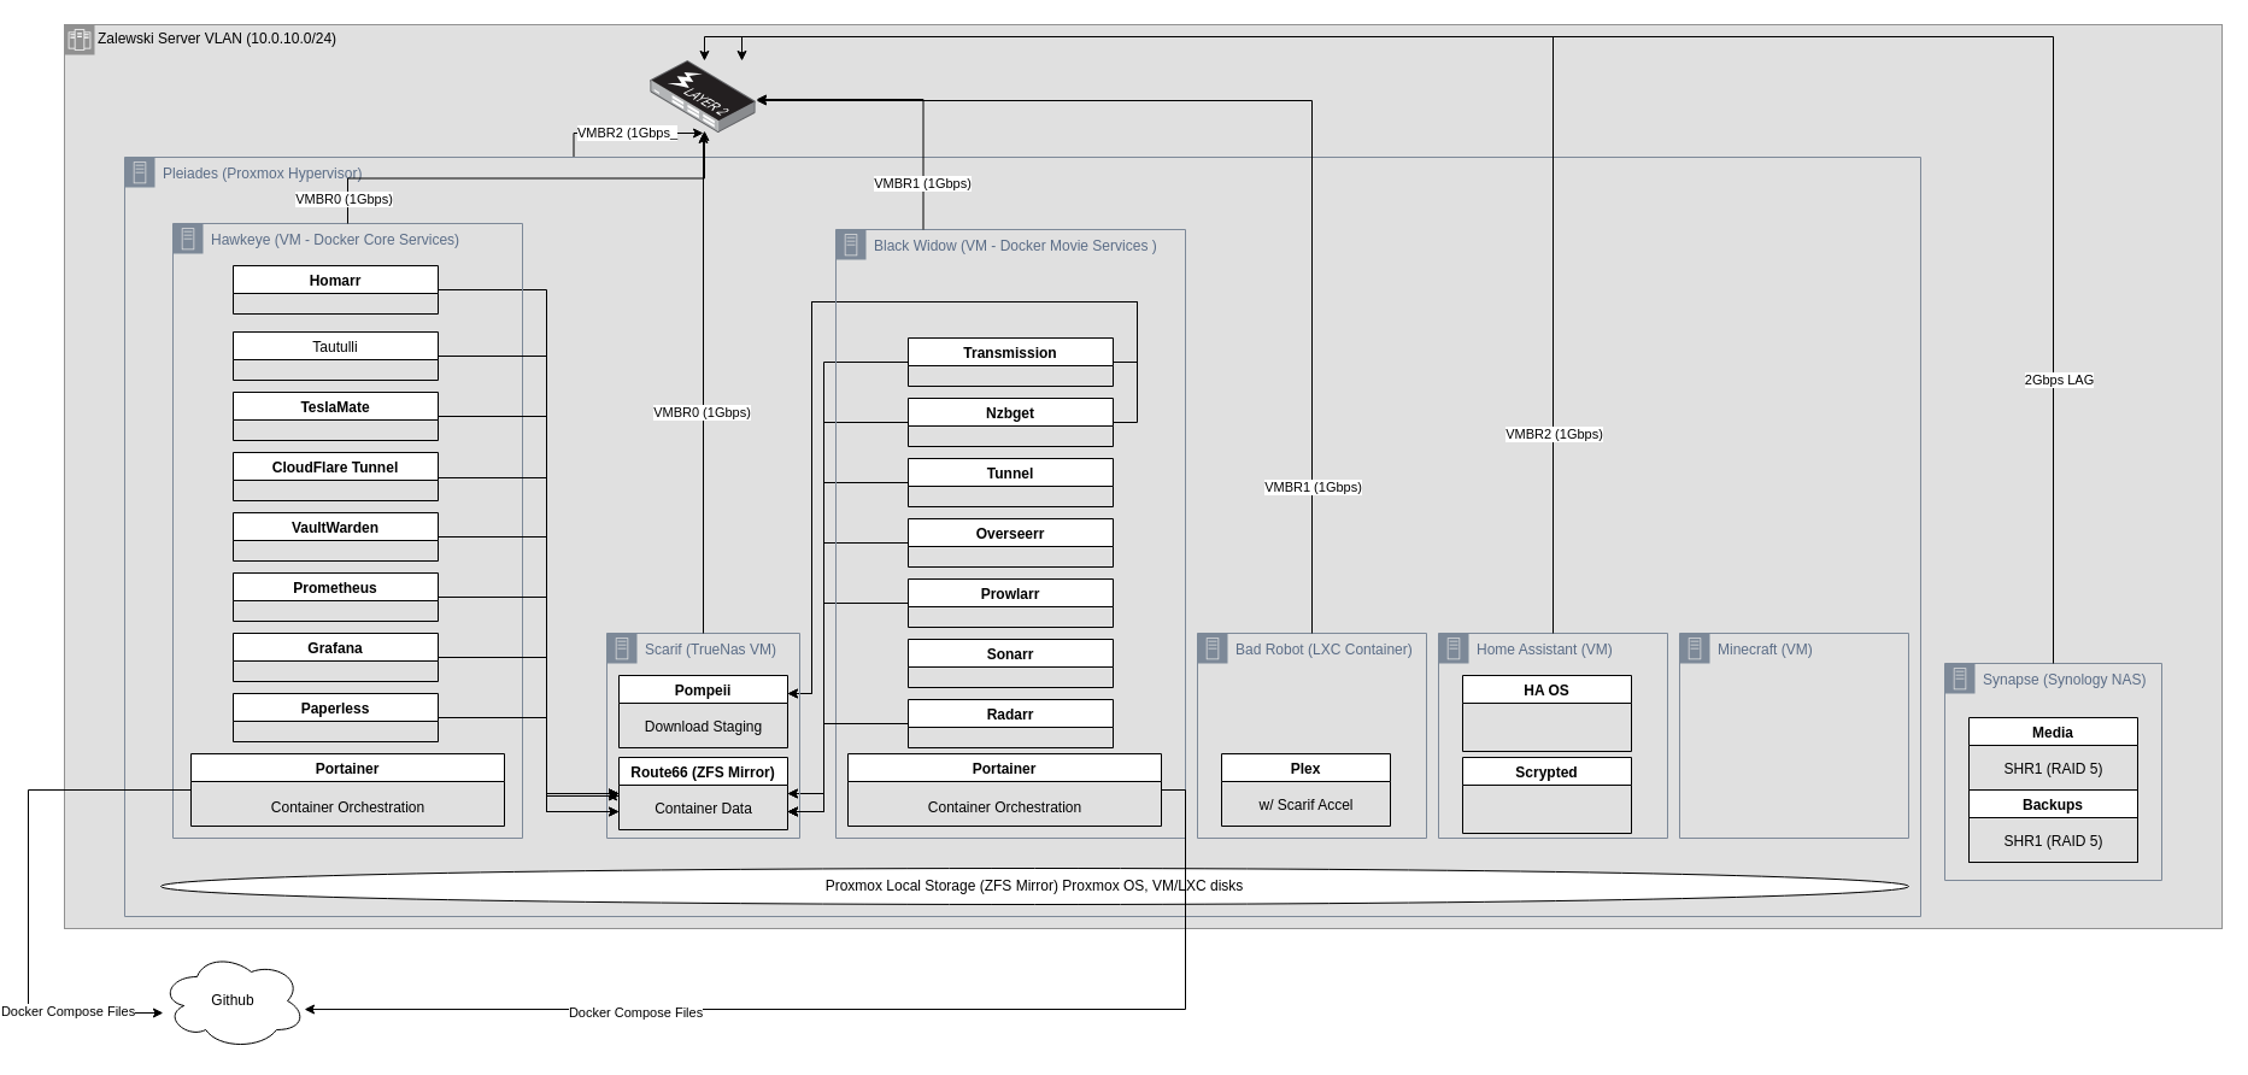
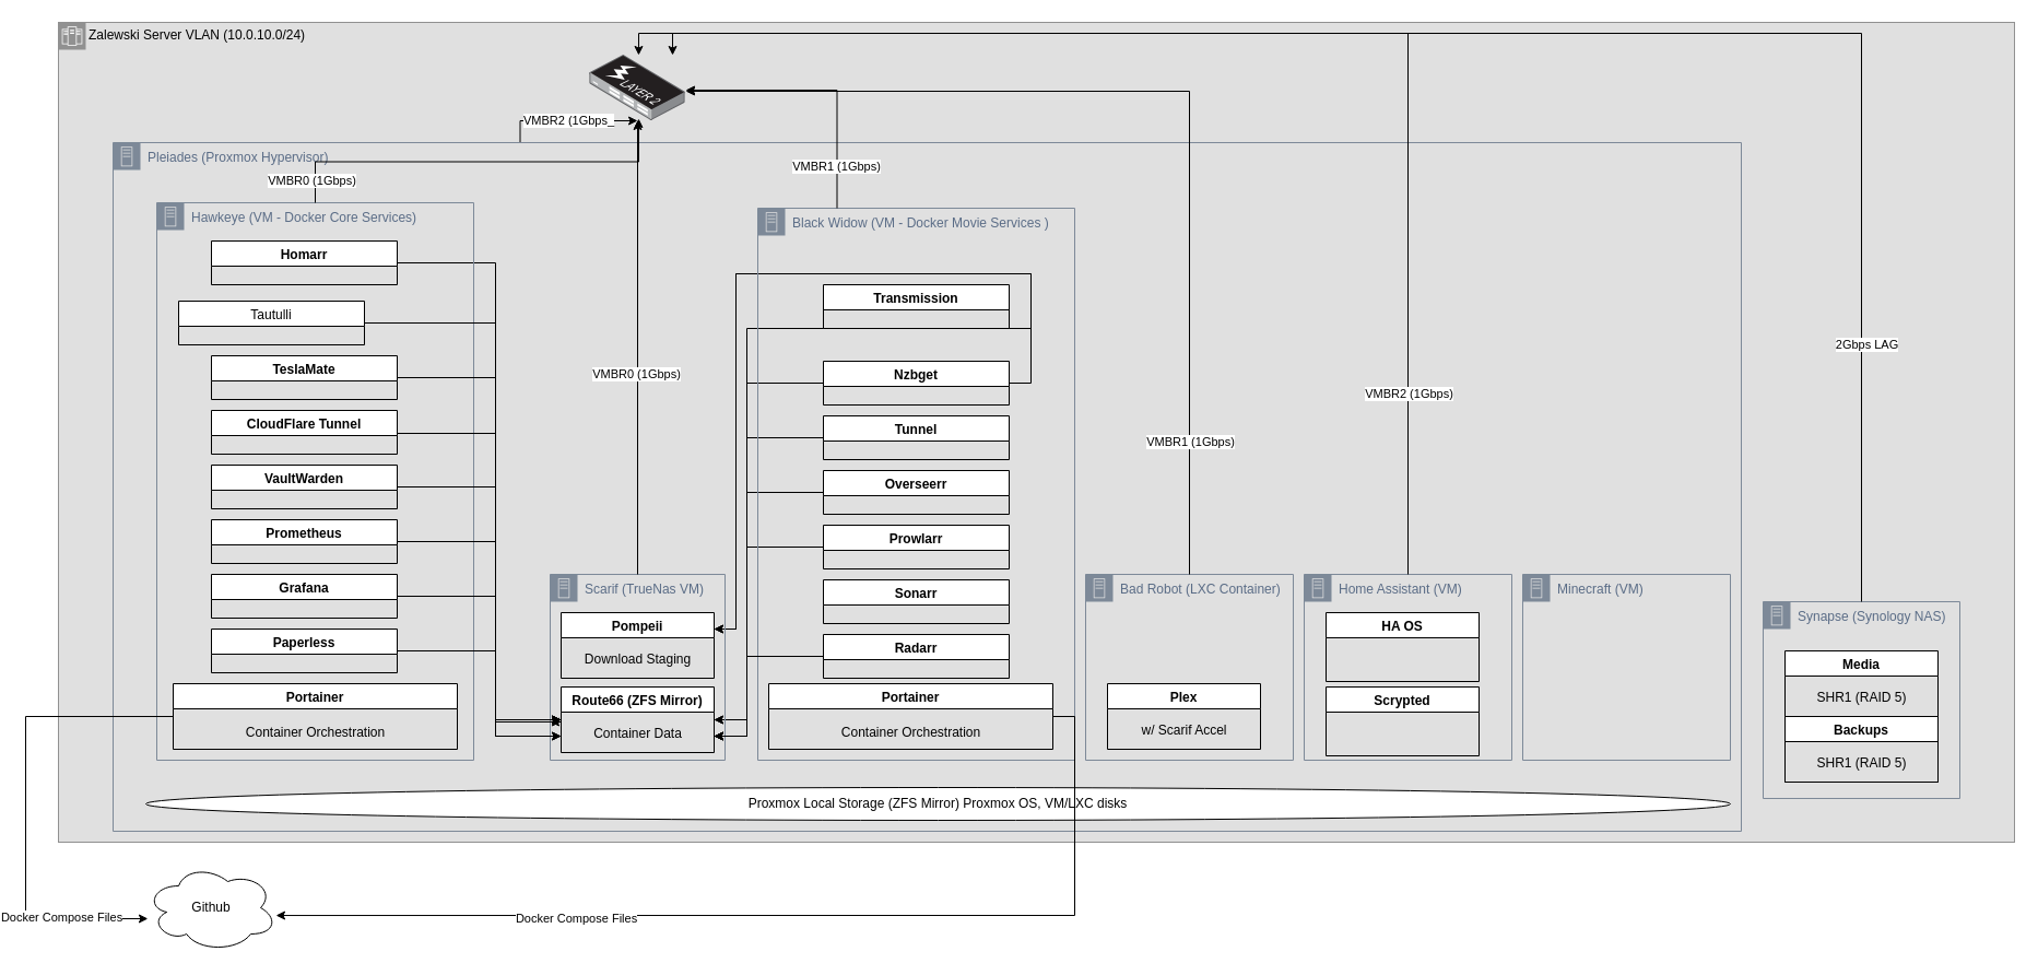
- <mxCell id="44" value="Tautulli" style="swimlane;fontStyle=0" parent="37" vertex="1"><mxGeometry x="50" y="90" width="170" height="40" as="geometry" /></mxCell>
+ <mxCell id="44" value="Tautulli" style="swimlane;fontStyle=0" parent="37" vertex="1"><mxGeometry x="20" y="90" width="170" height="40" as="geometry" /></mxCell>
- <mxCell id="12" value="Transmission" style="swimlane;" parent="2" vertex="1"><mxGeometry x="700" y="260" width="170" height="40" as="geometry" /></mxCell>
+ <mxCell id="12" value="Transmission" style="swimlane;" parent="2" vertex="1"><mxGeometry x="700" y="240" width="170" height="40" as="geometry" /></mxCell>
